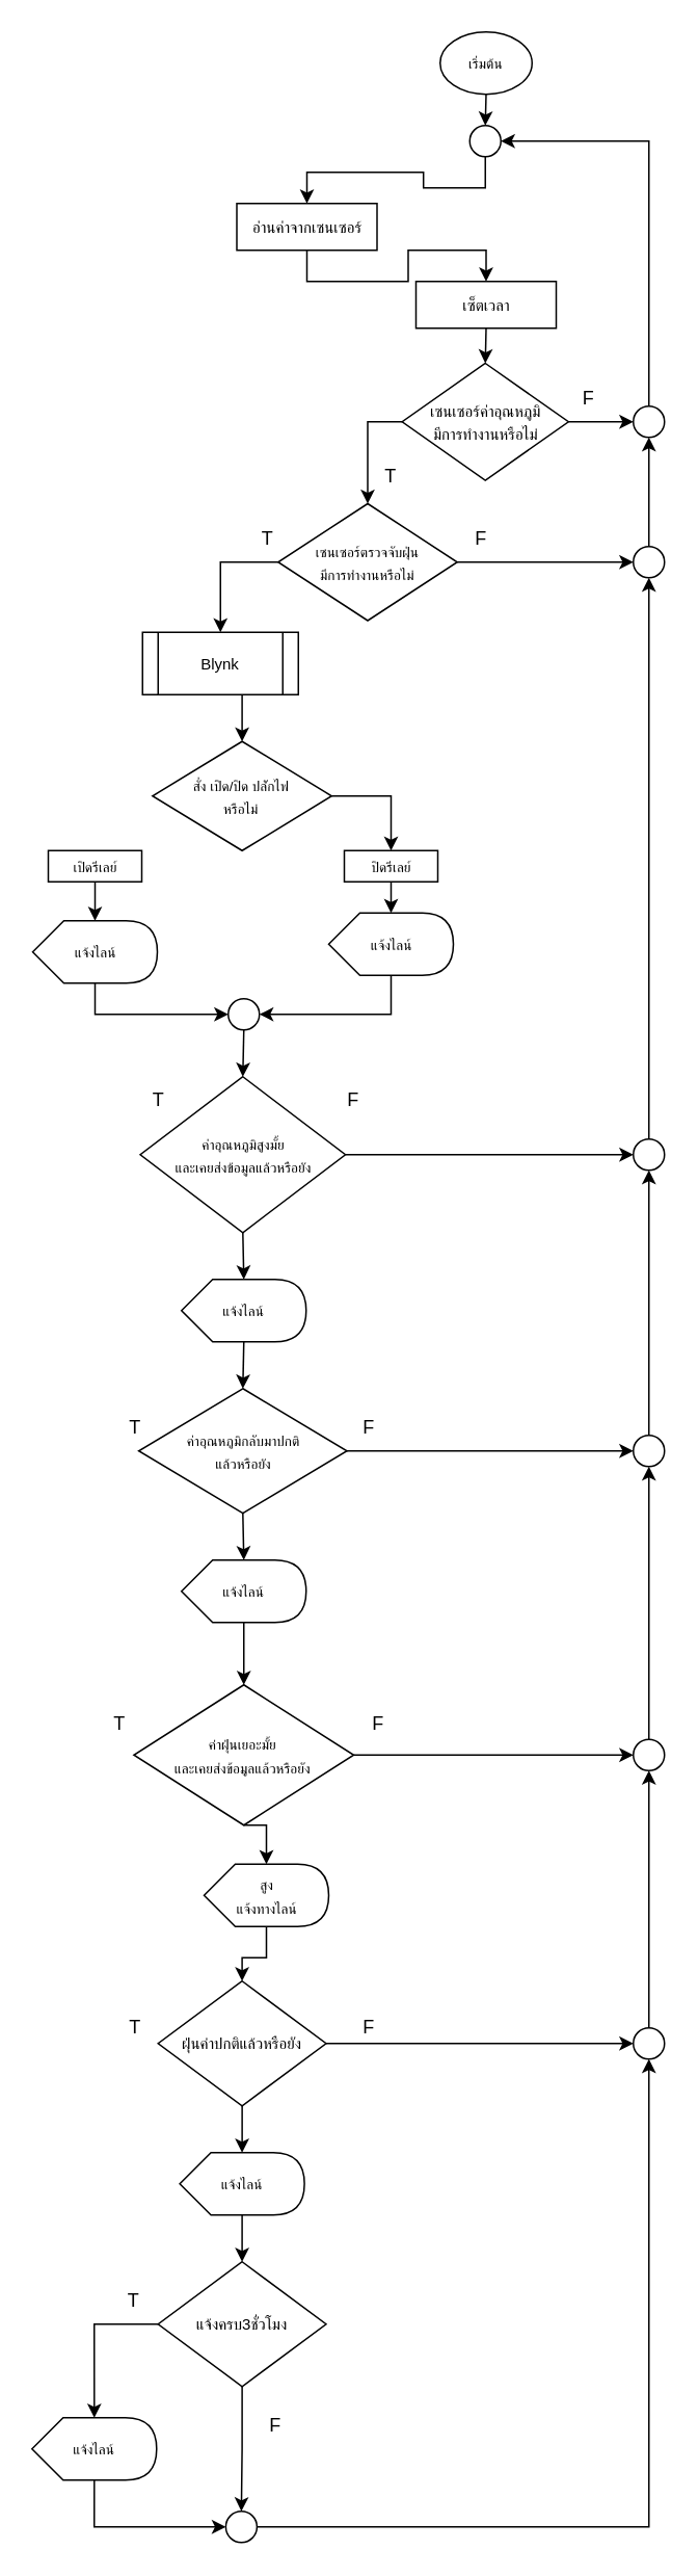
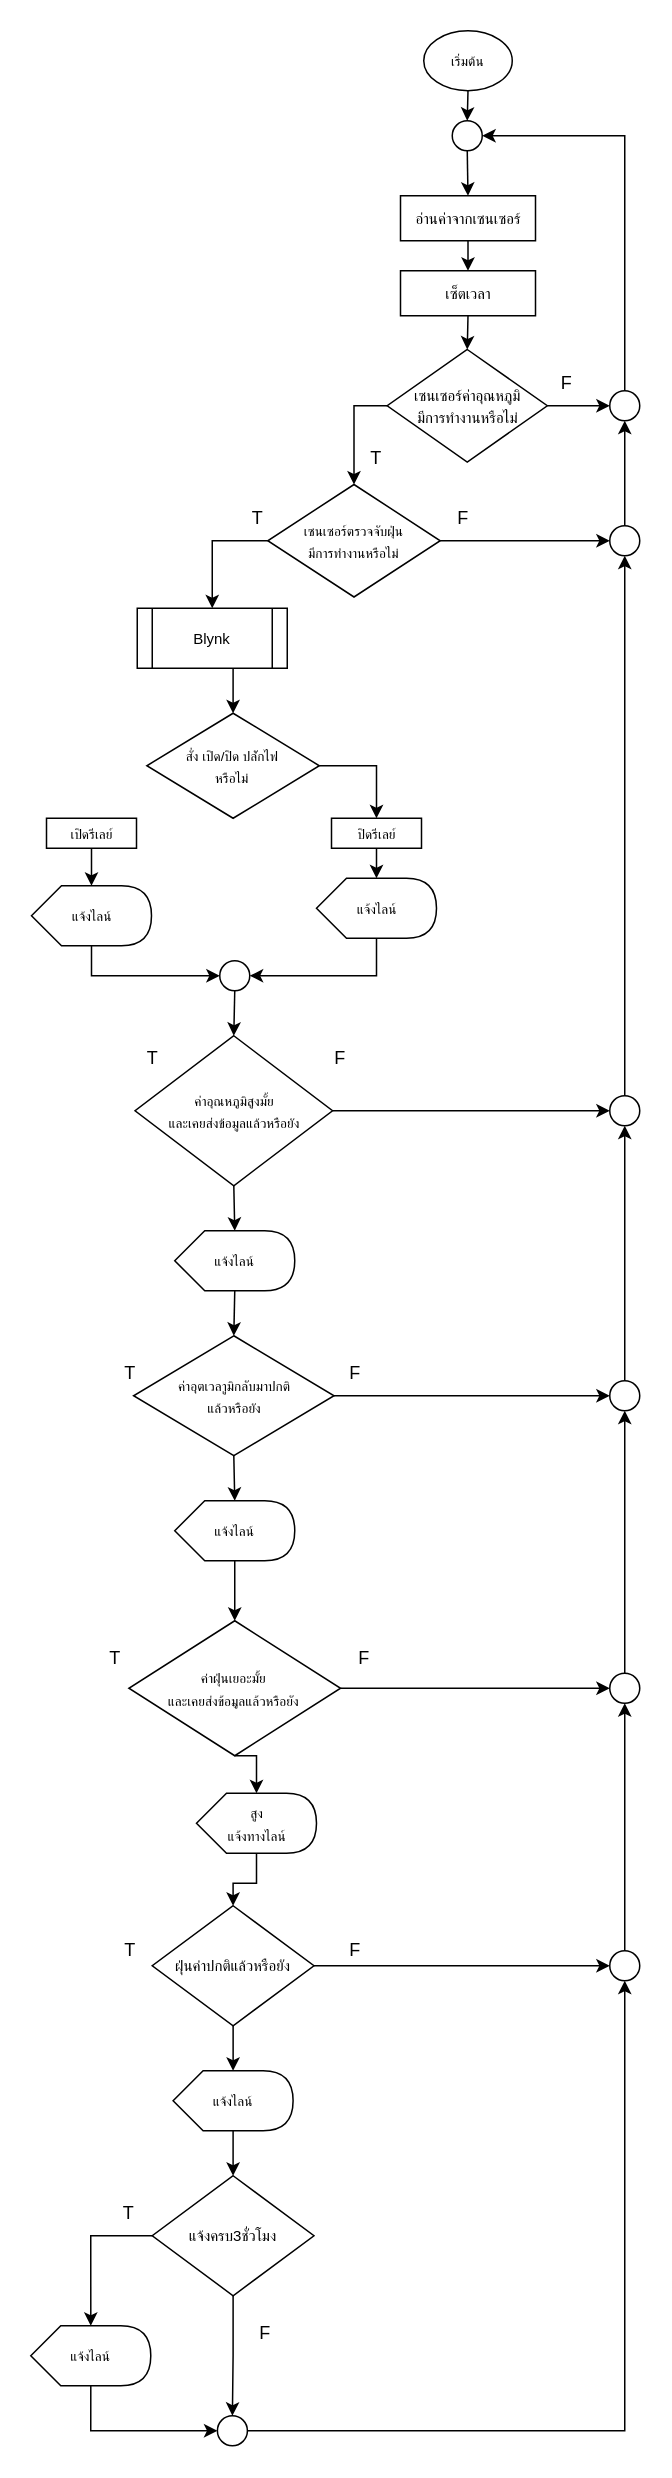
- <mxCell id="9" value="&lt;font size=&quot;1&quot;&gt;อ่านค่าจากเซนเซอร์&lt;/font&gt;" style="rounded=0;whiteSpace=wrap;html=1;" parent="1" vertex="1"><mxGeometry x="151.5" y="130" width="90" height="30" as="geometry" /></mxCell>
+ <mxCell id="9" value="&lt;font size=&quot;1&quot;&gt;อ่านค่าจากเซนเซอร์&lt;/font&gt;" style="rounded=0;whiteSpace=wrap;html=1;" parent="1" vertex="1"><mxGeometry x="266.5" y="130" width="90" height="30" as="geometry" /></mxCell>
- <mxCell id="66" value="&lt;font style=&quot;font-size: 9px;&quot;&gt;ค่าอุณหภูมิกลับมาปกติ&lt;/font&gt;&lt;div&gt;&lt;font style=&quot;font-size: 9px;&quot;&gt;แล้วหรือยัง&lt;/font&gt;&lt;/div&gt;" style="rhombus;whiteSpace=wrap;html=1;" parent="1" vertex="1"><mxGeometry x="88.55" y="890" width="133.65" height="80" as="geometry" /></mxCell>
+ <mxCell id="66" value="&lt;font style=&quot;font-size: 9px;&quot;&gt;ค่าอุตเวลาูมิกลับมาปกติ&lt;/font&gt;&lt;div&gt;&lt;font style=&quot;font-size: 9px;&quot;&gt;แล้วหรือยัง&lt;/font&gt;&lt;/div&gt;" style="rhombus;whiteSpace=wrap;html=1;" parent="1" vertex="1"><mxGeometry x="88.55" y="890" width="133.65" height="80" as="geometry" /></mxCell>
